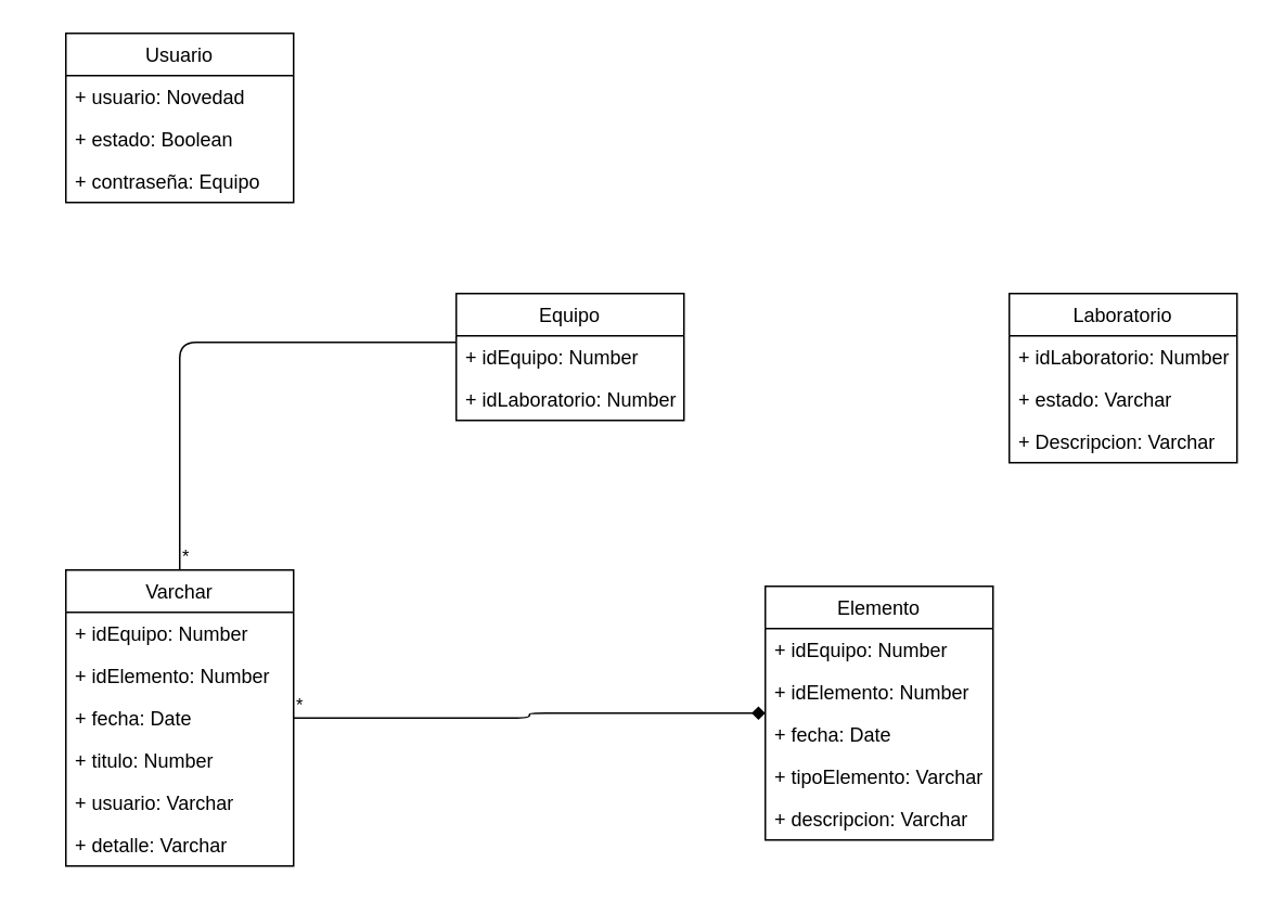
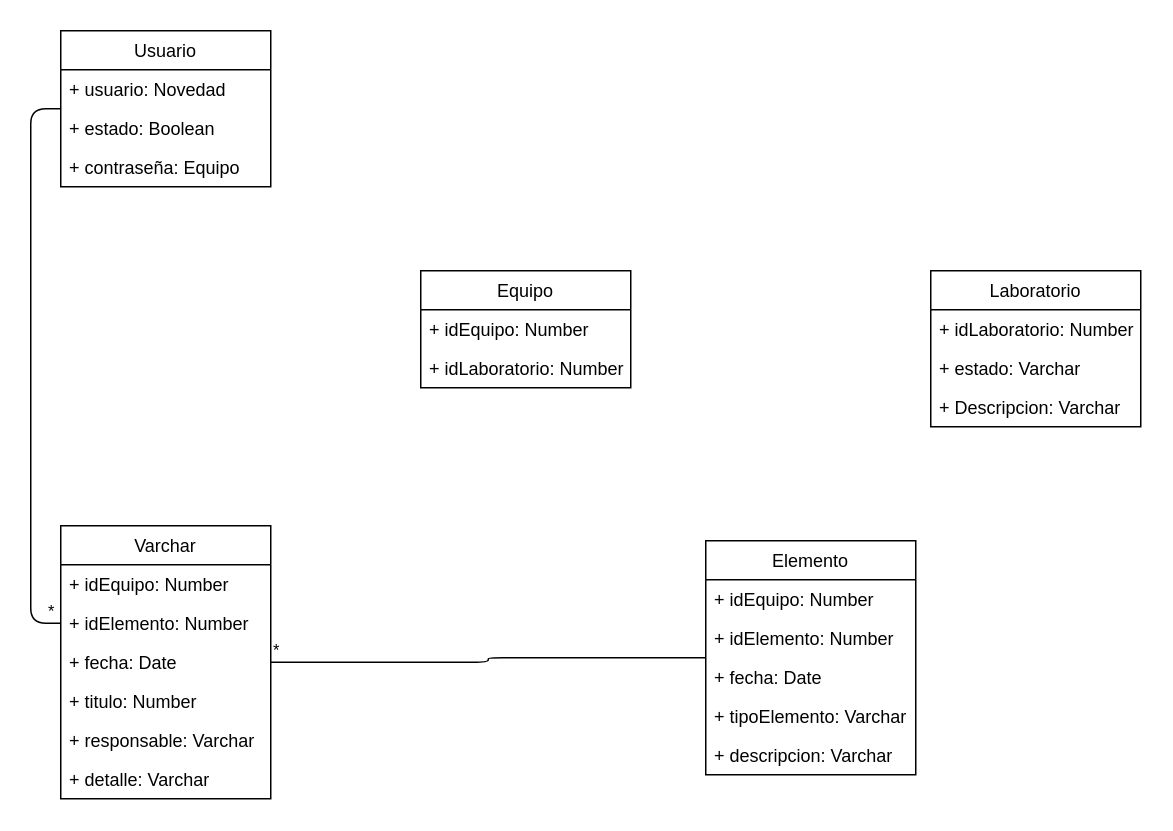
- <mxCell id="20" value="" style="endArrow=none;html=1;edgeStyle=orthogonalEdgeStyle;" parent="1" source="9" target="6" edge="1"><mxGeometry relative="1" as="geometry"><mxPoint x="430" y="235.994" as="sourcePoint" /><mxPoint x="629.02" y="235.994" as="targetPoint" /><Array as="points"><mxPoint x="110" y="210" /></Array></mxGeometry></mxCell>
- <mxCell id="21" value="*" style="edgeLabel;resizable=0;html=1;align=left;verticalAlign=bottom;" parent="20" connectable="0" vertex="1"><mxGeometry x="-1" relative="1" as="geometry" /></mxCell>
+ <mxCell id="30" value="" style="endArrow=none;html=1;edgeStyle=orthogonalEdgeStyle;" edge="1" parent="1" source="9" target="2"><mxGeometry relative="1" as="geometry"><mxPoint x="80" y="320" as="sourcePoint" /><mxPoint x="290" y="220" as="targetPoint" /><Array as="points"><mxPoint x="20" y="415" /><mxPoint x="20" y="72" /></Array></mxGeometry></mxCell>
+ <mxCell id="31" value="*" style="edgeLabel;resizable=0;html=1;align=left;verticalAlign=bottom;" connectable="0" vertex="1" parent="30"><mxGeometry x="-1" relative="1" as="geometry"><mxPoint x="-10" as="offset" /></mxGeometry></mxCell>
- <mxCell id="28" value="" style="endArrow=diamond;html=1;edgeStyle=orthogonalEdgeStyle;" parent="1" source="9" target="22" edge="1"><mxGeometry relative="1" as="geometry"><mxPoint x="340" y="460" as="sourcePoint" /><mxPoint x="359.02" y="267.012" as="targetPoint" /></mxGeometry></mxCell>
+ <mxCell id="28" value="" style="endArrow=none;html=1;edgeStyle=orthogonalEdgeStyle;" parent="1" source="9" target="22" edge="1"><mxGeometry relative="1" as="geometry"><mxPoint x="340" y="460" as="sourcePoint" /><mxPoint x="359.02" y="267.012" as="targetPoint" /></mxGeometry></mxCell>
- <mxCell id="14" value="+ usuario: Varchar&#10;" style="text;strokeColor=none;fillColor=none;align=left;verticalAlign=top;spacingLeft=4;spacingRight=4;overflow=hidden;rotatable=0;points=[[0,0.5],[1,0.5]];portConstraint=eastwest;" vertex="1" parent="9"><mxGeometry y="130" width="140" height="26" as="geometry" /></mxCell>
+ <mxCell id="14" value="+ responsable: Varchar&#10;" style="text;strokeColor=none;fillColor=none;align=left;verticalAlign=top;spacingLeft=4;spacingRight=4;overflow=hidden;rotatable=0;points=[[0,0.5],[1,0.5]];portConstraint=eastwest;" vertex="1" parent="9"><mxGeometry y="130" width="140" height="26" as="geometry" /></mxCell>
